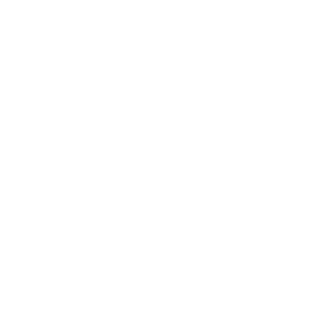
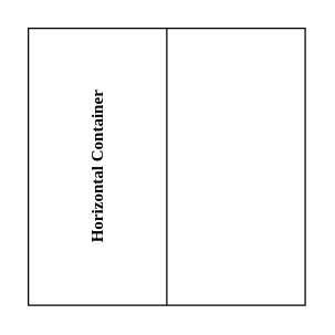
+ <mxCell id="2" value="Horizontal Container" style="swimlane;horizontal=0;whiteSpace=wrap;html=1;hachureGap=4;fontFamily=Architects Daughter;fontSource=https%3A%2F%2Ffonts.googleapis.com%2Fcss%3Ffamily%3DArchitects%2BDaughter;startSize=100;" vertex="1" parent="1"><mxGeometry x="20" y="20" width="200" height="200" as="geometry" /></mxCell>
